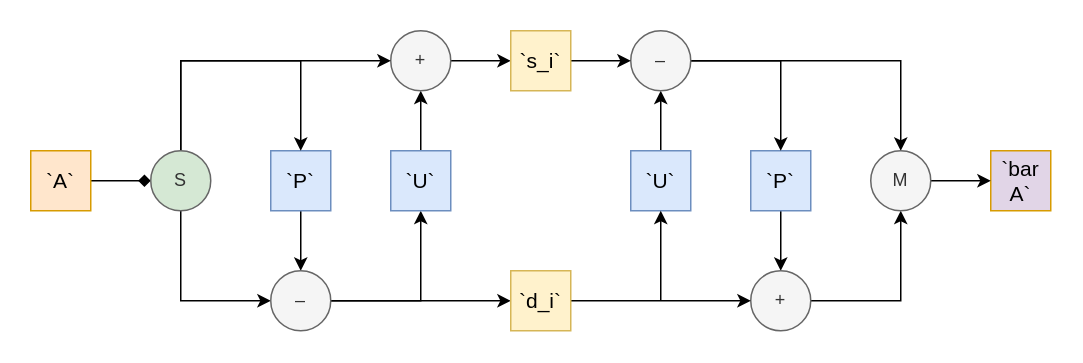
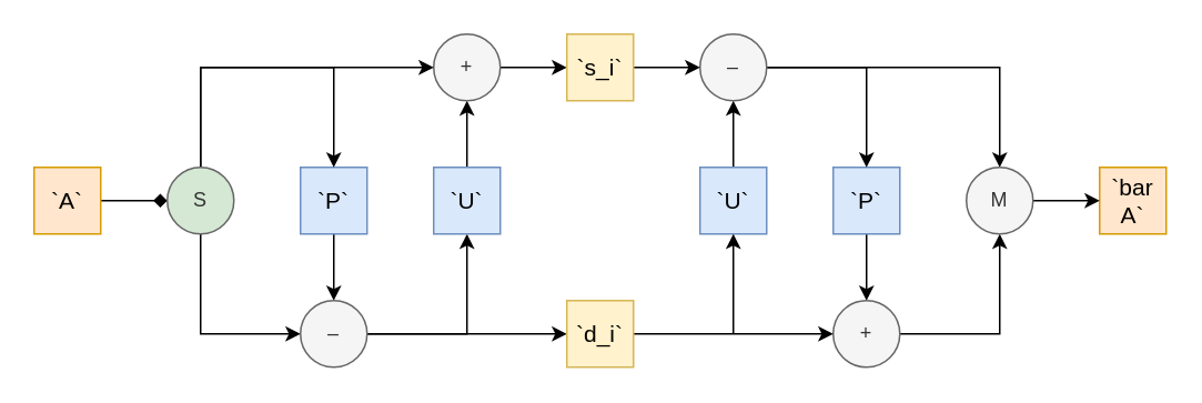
- <mxCell id="17" value="`bar A`" style="rounded=0;whiteSpace=wrap;html=1;fillColor=#e1d5e7;strokeColor=#d79b00;fontFamily=Helvetica;fontSize=14;" parent="1" vertex="1"><mxGeometry x="660" y="100" width="40" height="40" as="geometry" /></mxCell>
+ <mxCell id="17" value="`bar A`" style="rounded=0;whiteSpace=wrap;html=1;fillColor=#ffe6cc;strokeColor=#d79b00;fontFamily=Helvetica;fontSize=14;" parent="1" vertex="1"><mxGeometry x="660" y="100" width="40" height="40" as="geometry" /></mxCell>
